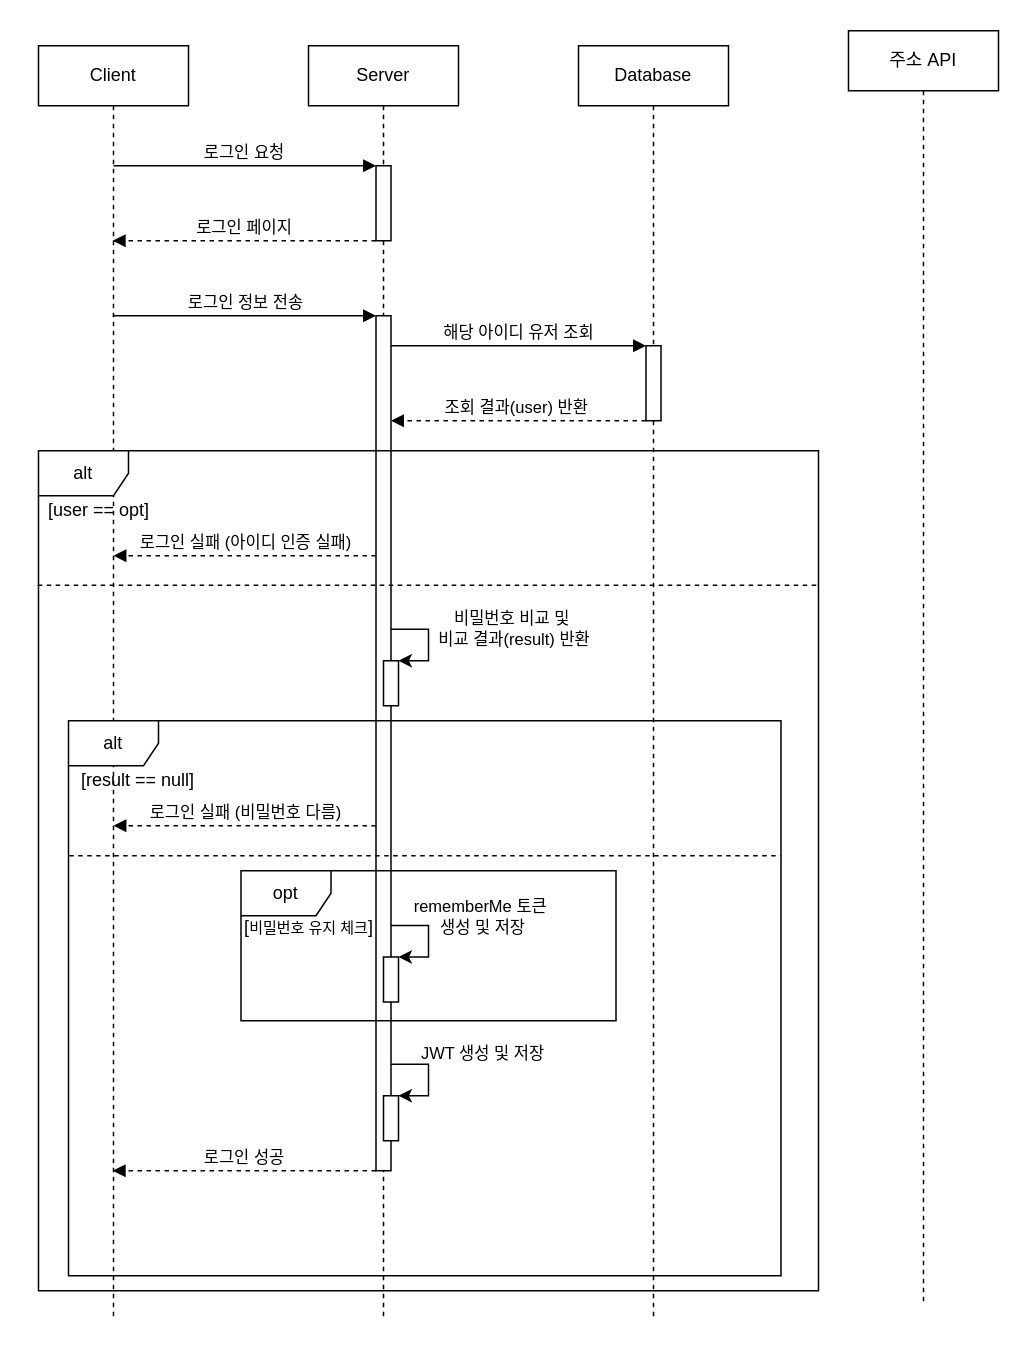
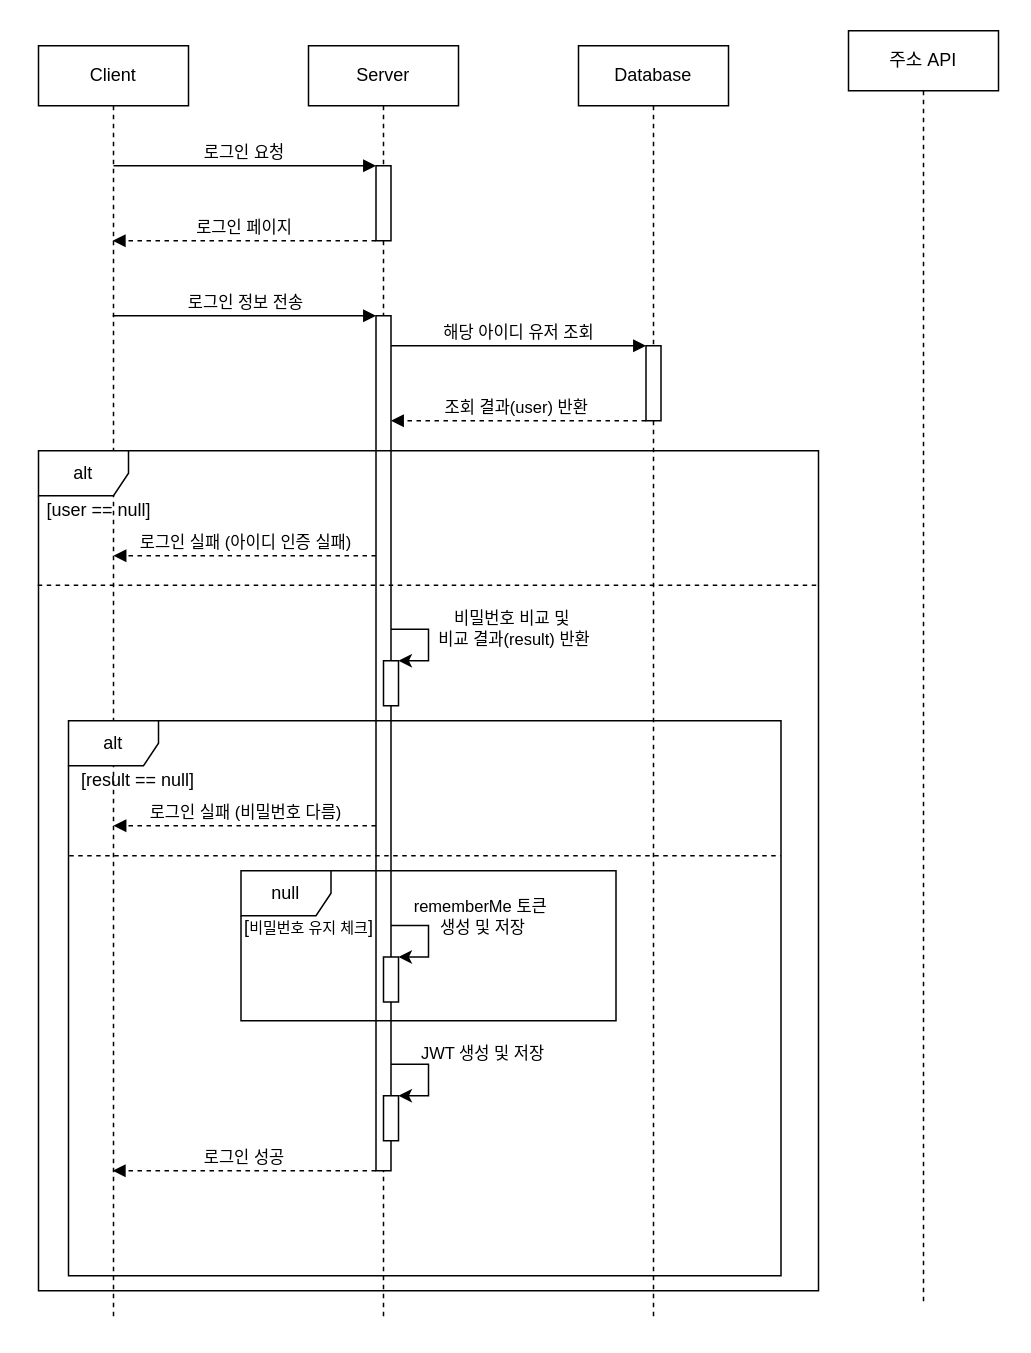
- <mxCell id="18" value="[user == opt]" style="text;html=1;align=center;verticalAlign=middle;resizable=0;points=[];autosize=1;strokeColor=none;fillColor=none;" vertex="1" parent="1"><mxGeometry x="20" y="325" width="90" height="30" as="geometry" /></mxCell>
+ <mxCell id="18" value="[user == null]" style="text;html=1;align=center;verticalAlign=middle;resizable=0;points=[];autosize=1;strokeColor=none;fillColor=none;" vertex="1" parent="1"><mxGeometry x="20" y="325" width="90" height="30" as="geometry" /></mxCell>
- <mxCell id="25" value="opt" style="shape=umlFrame;whiteSpace=wrap;html=1;pointerEvents=0;" vertex="1" parent="1"><mxGeometry x="160" y="580" width="250" height="100" as="geometry" /></mxCell>
+ <mxCell id="25" value="null" style="shape=umlFrame;whiteSpace=wrap;html=1;pointerEvents=0;" vertex="1" parent="1"><mxGeometry x="160" y="580" width="250" height="100" as="geometry" /></mxCell>
